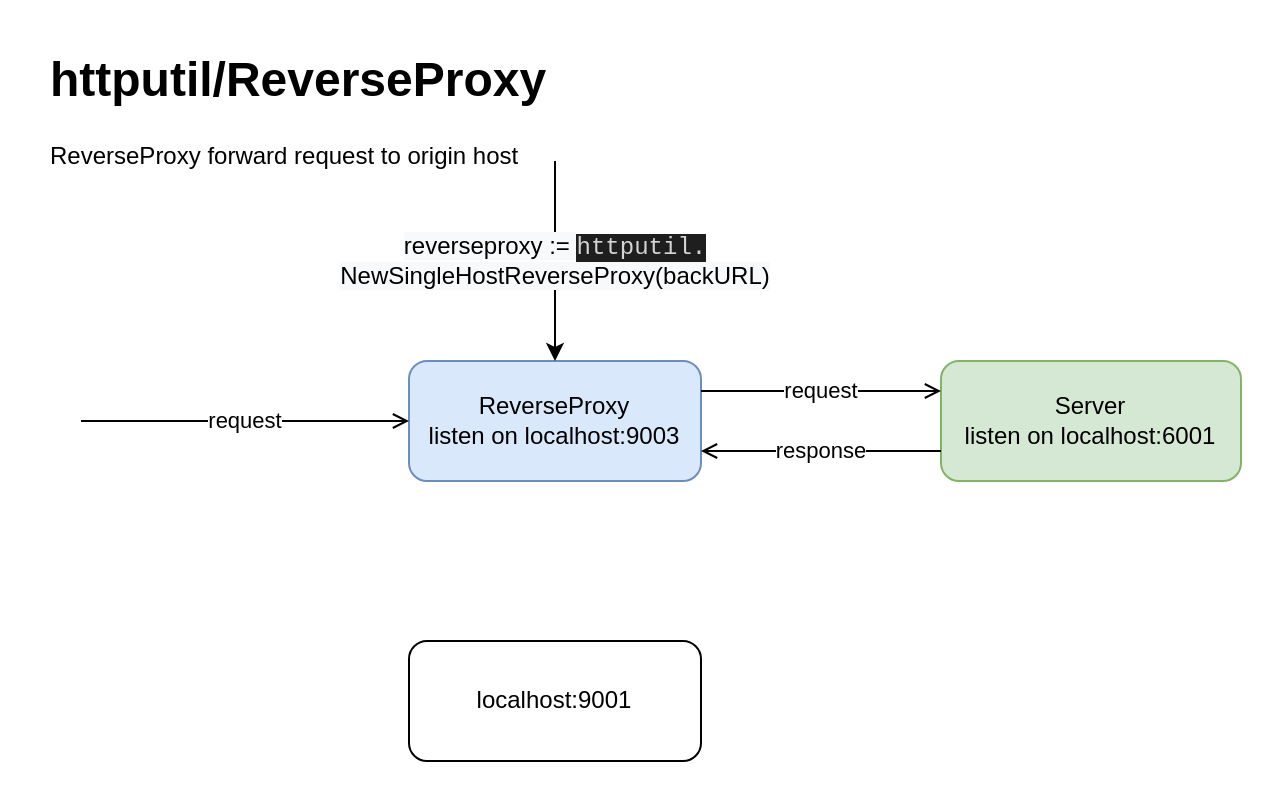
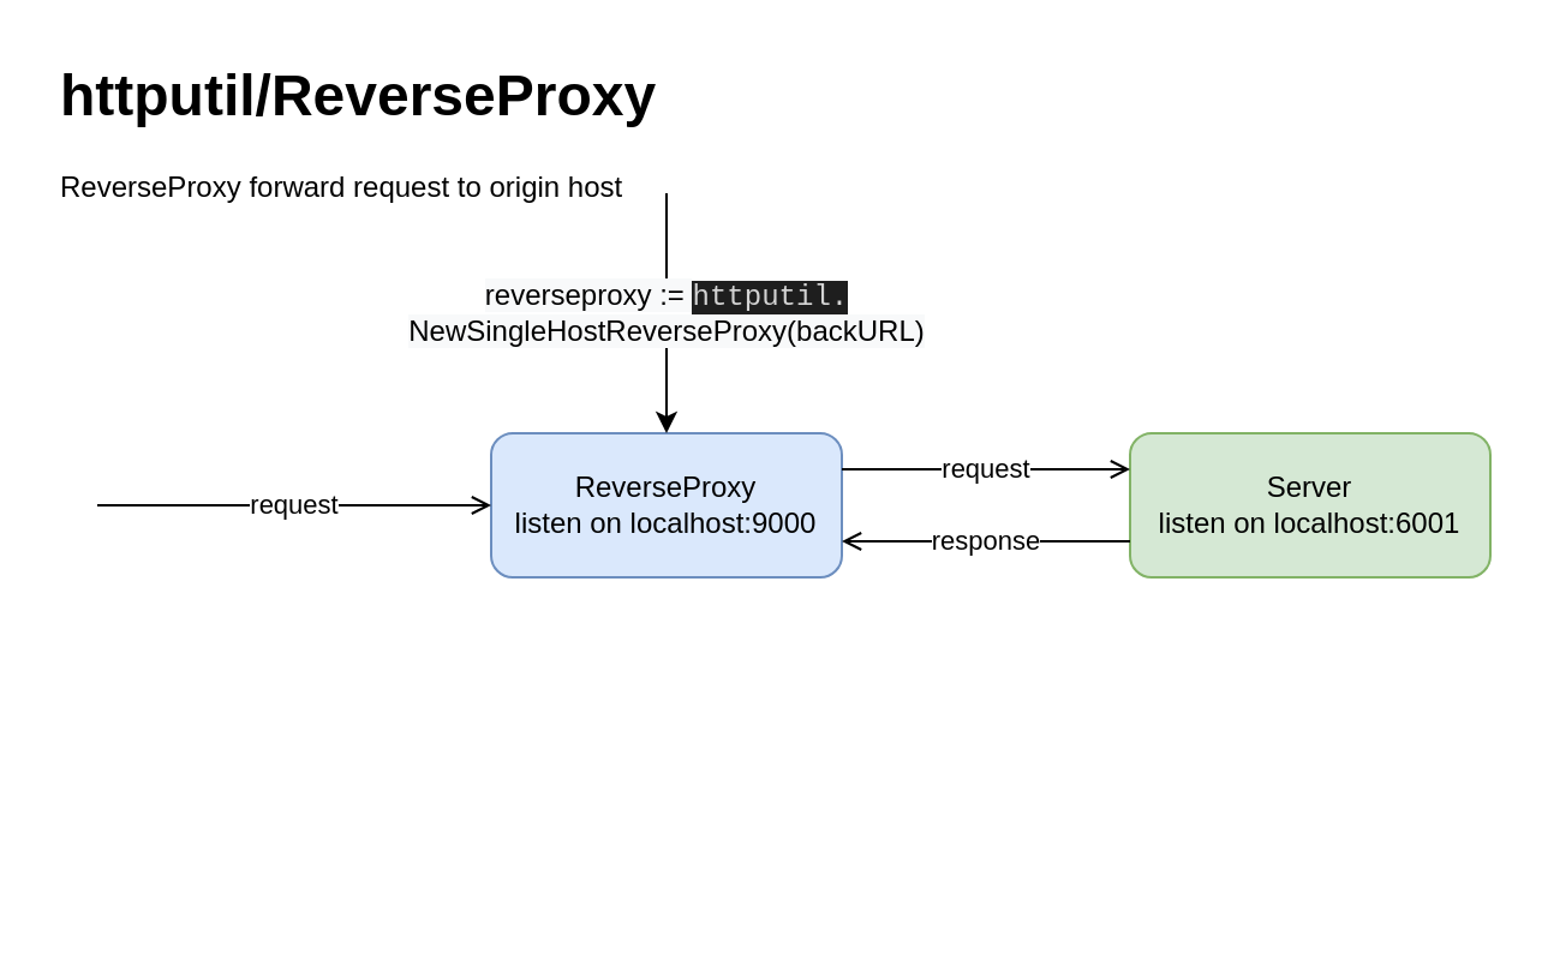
- <mxCell id="2" value="ReverseProxy&lt;br&gt;listen on localhost:9003" style="rounded=1;whiteSpace=wrap;html=1;fillColor=#dae8fc;strokeColor=#6c8ebf;" vertex="1" parent="1"><mxGeometry x="204" y="180" width="146" height="60" as="geometry" /></mxCell>
+ <mxCell id="2" value="ReverseProxy&lt;br&gt;listen on localhost:9000" style="rounded=1;whiteSpace=wrap;html=1;fillColor=#dae8fc;strokeColor=#6c8ebf;" vertex="1" parent="1"><mxGeometry x="204" y="180" width="146" height="60" as="geometry" /></mxCell>
- <mxCell id="3" value="localhost:9001" style="rounded=1;whiteSpace=wrap;html=1;" vertex="1" parent="1"><mxGeometry x="204" y="320" width="146" height="60" as="geometry" /></mxCell>
